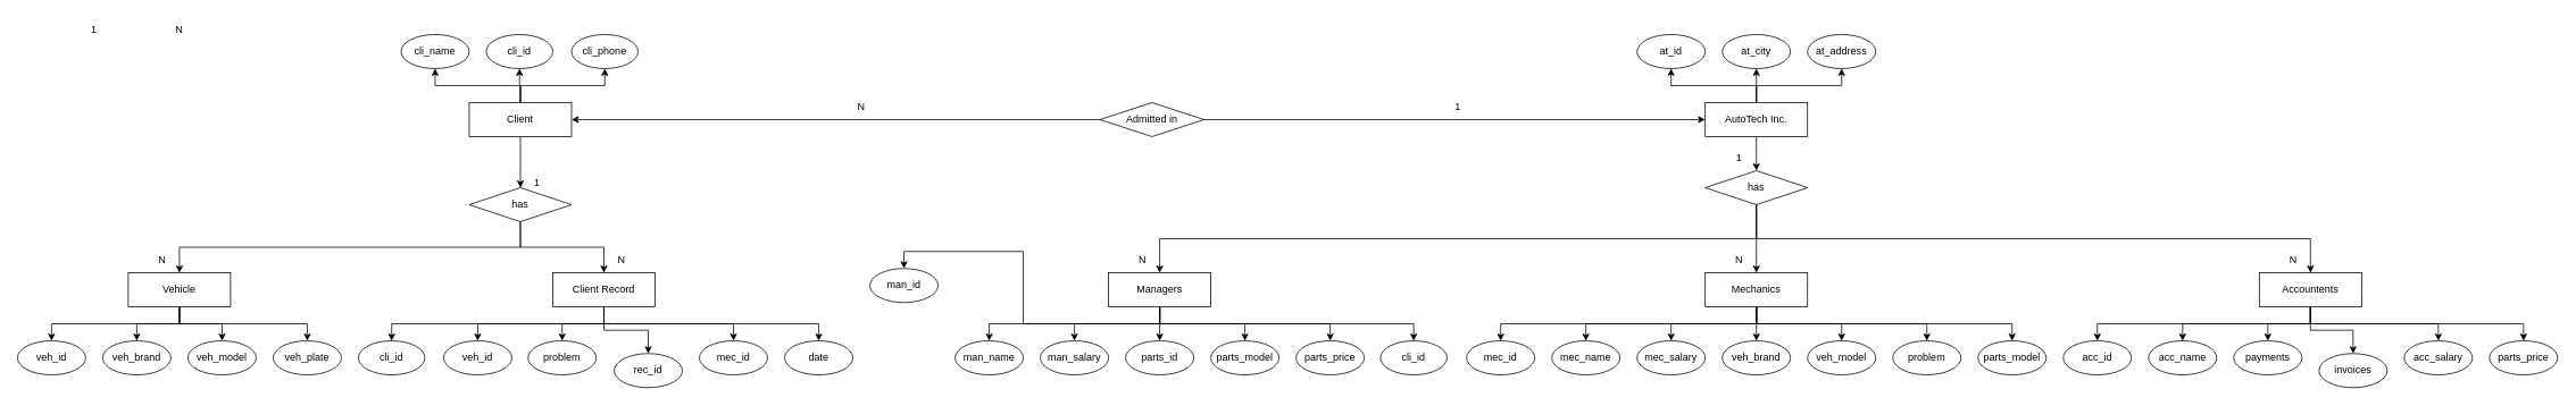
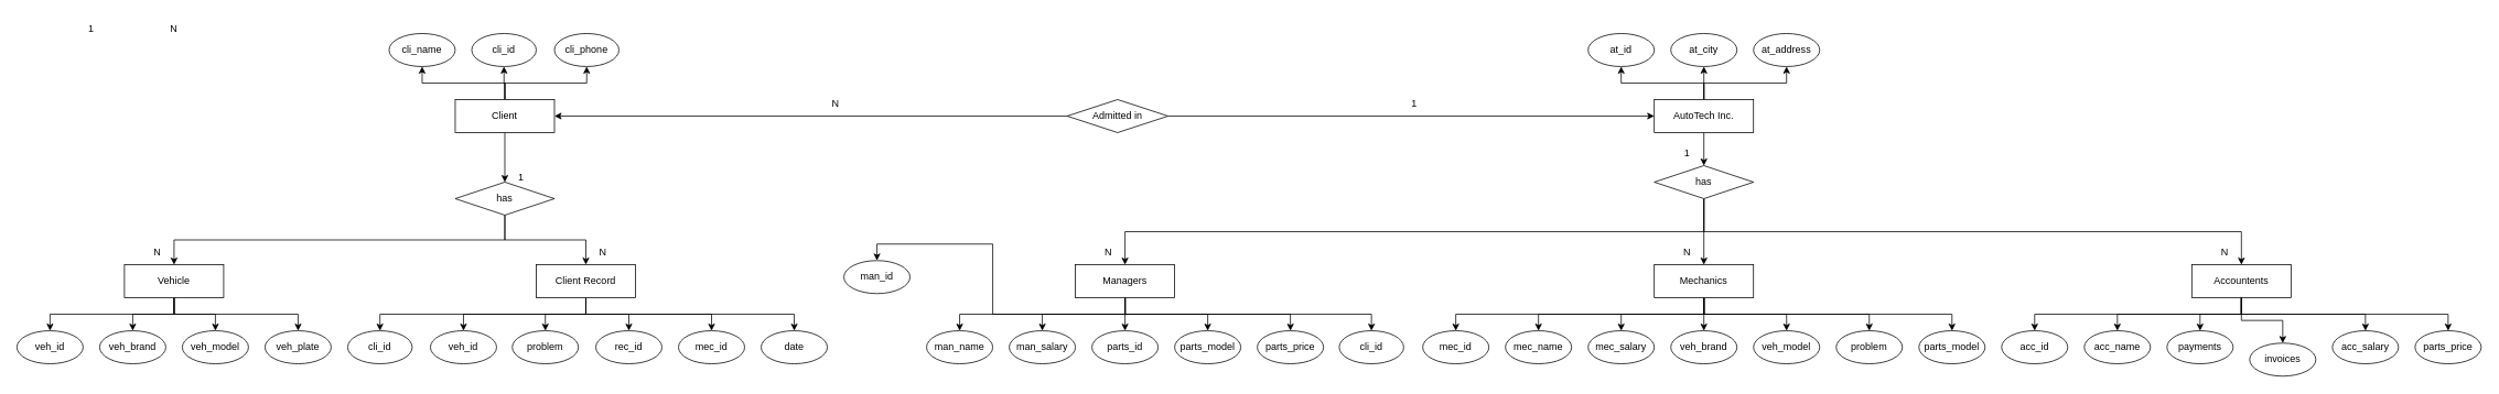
- <mxCell id="29" value="rec_id" style="ellipse;whiteSpace=wrap;html=1;" vertex="1" parent="1"><mxGeometry x="720" y="415" width="80" height="40" as="geometry" /></mxCell>
+ <mxCell id="29" value="rec_id" style="ellipse;whiteSpace=wrap;html=1;" vertex="1" parent="1"><mxGeometry x="720" y="400" width="80" height="40" as="geometry" /></mxCell>
